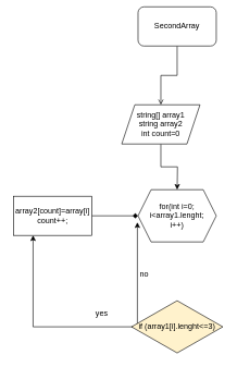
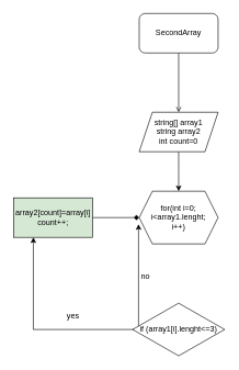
- <mxCell id="3" value="SecondArray" style="rounded=1;whiteSpace=wrap;html=1;" vertex="1" parent="1"><mxGeometry x="211" y="10" width="120" height="60" as="geometry" /></mxCell>
+ <mxCell id="3" value="SecondArray" style="rounded=1;whiteSpace=wrap;html=1;" vertex="1" parent="1"><mxGeometry x="211" y="20" width="120" height="60" as="geometry" /></mxCell>
- <mxCell id="6" value="string[] array1&lt;br&gt;string array2&lt;br&gt;int count=0" style="shape=parallelogram;perimeter=parallelogramPerimeter;whiteSpace=wrap;html=1;fixedSize=1;" vertex="1" parent="1"><mxGeometry x="186" y="160" width="120" height="60" as="geometry" /></mxCell>
+ <mxCell id="6" value="string[] array1&lt;br&gt;string array2&lt;br&gt;int count=0" style="shape=parallelogram;perimeter=parallelogramPerimeter;whiteSpace=wrap;html=1;fixedSize=1;" vertex="1" parent="1"><mxGeometry x="211" y="170" width="120" height="60" as="geometry" /></mxCell>
- <mxCell id="8" value="array2[count]=array[i]&lt;br&gt;count++;" style="rounded=0;whiteSpace=wrap;html=1;" vertex="1" parent="1"><mxGeometry x="20" y="300" width="120" height="60" as="geometry" /></mxCell>
+ <mxCell id="8" value="array2[count]=array[i]&lt;br&gt;count++;" style="rounded=0;whiteSpace=wrap;html=1;fillColor=#d5e8d4;" vertex="1" parent="1"><mxGeometry x="20" y="300" width="120" height="60" as="geometry" /></mxCell>
- <mxCell id="12" value="yes" style="text;html=1;align=center;verticalAlign=middle;resizable=0;points=[];autosize=1;strokeColor=none;fillColor=none;" vertex="1" parent="1"><mxGeometry x="140" y="470" width="30" height="20" as="geometry" /></mxCell>
+ <mxCell id="12" value="yes" style="text;html=1;align=center;verticalAlign=middle;resizable=0;points=[];autosize=1;strokeColor=none;fillColor=none;" vertex="1" parent="1"><mxGeometry x="95" y="470" width="30" height="20" as="geometry" /></mxCell>
- <mxCell id="11" value="if (array1[i].lenght&amp;lt;=3)" style="rhombus;whiteSpace=wrap;html=1;fillColor=#fff2cc;" vertex="1" parent="1"><mxGeometry x="201" y="460" width="140" height="80" as="geometry" /></mxCell>
+ <mxCell id="11" value="if (array1[i].lenght&amp;lt;=3)" style="rhombus;whiteSpace=wrap;html=1;" vertex="1" parent="1"><mxGeometry x="201" y="460" width="140" height="80" as="geometry" /></mxCell>
